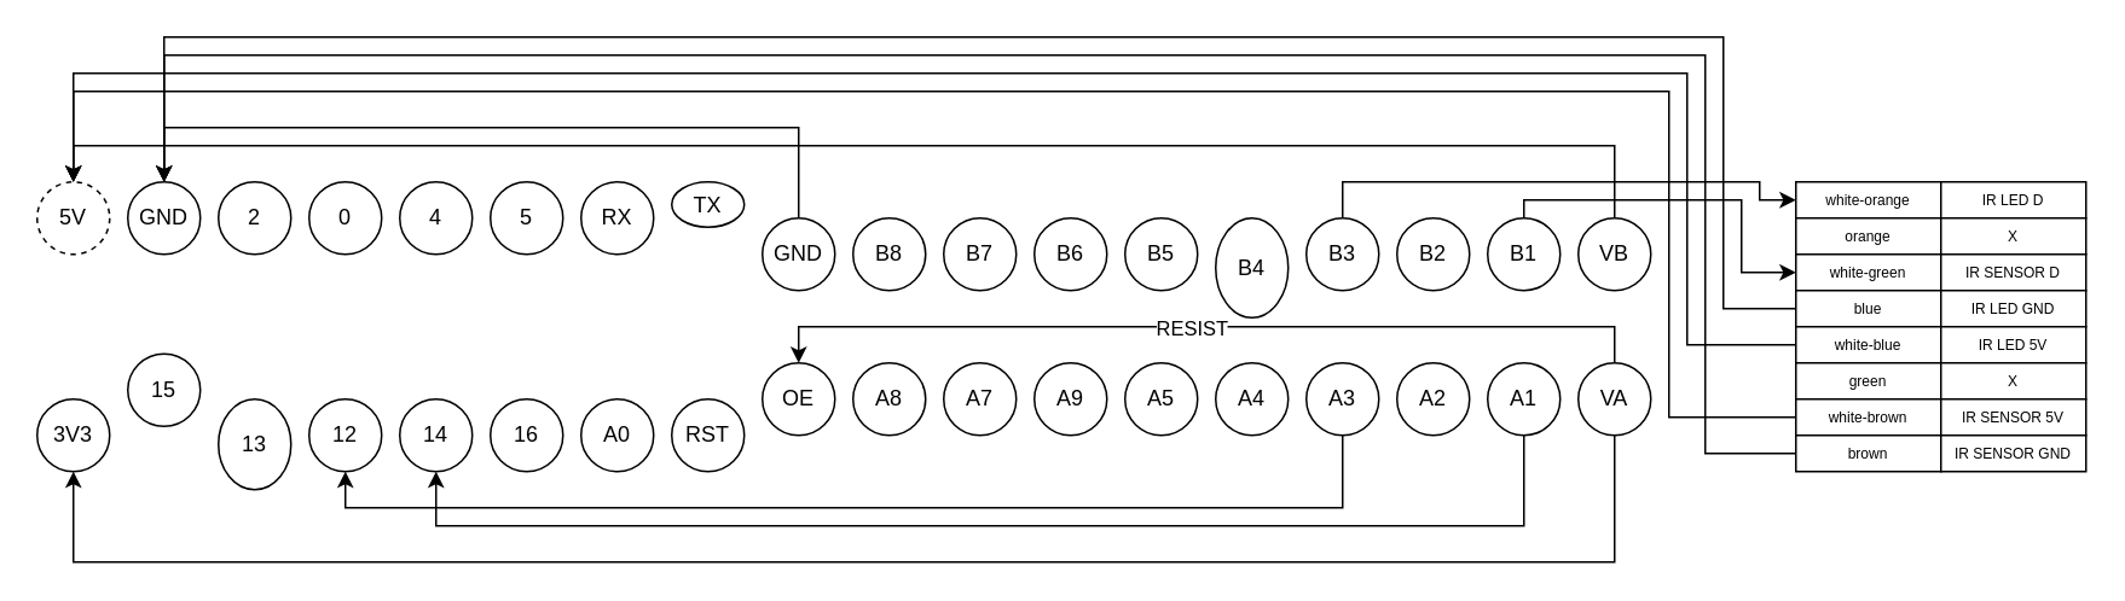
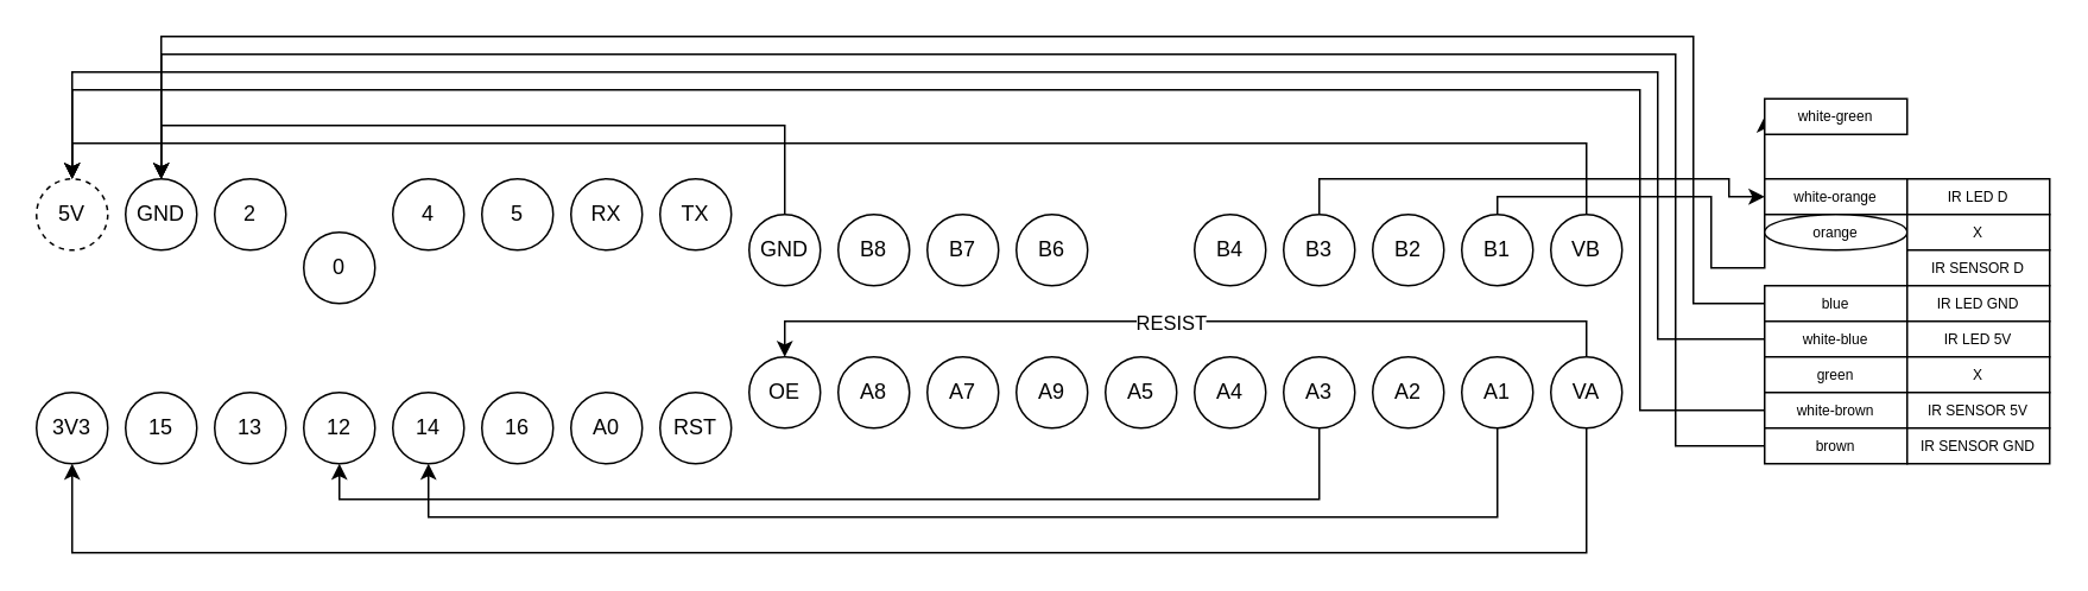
- <mxCell id="9" value="TX" style="ellipse;whiteSpace=wrap;html=1;aspect=fixed;" vertex="1" parent="1"><mxGeometry x="370" y="100" width="40" height="25" as="geometry" /></mxCell>
+ <mxCell id="9" value="TX" style="ellipse;whiteSpace=wrap;html=1;aspect=fixed;" vertex="1" parent="1"><mxGeometry x="370" y="100" width="40" height="40" as="geometry" /></mxCell>
- <mxCell id="5" value="0" style="ellipse;whiteSpace=wrap;html=1;aspect=fixed;" vertex="1" parent="1"><mxGeometry x="170" y="100" width="40" height="40" as="geometry" /></mxCell>
+ <mxCell id="5" value="0" style="ellipse;whiteSpace=wrap;html=1;aspect=fixed;" vertex="1" parent="1"><mxGeometry x="170" y="130" width="40" height="40" as="geometry" /></mxCell>
- <mxCell id="44" value="orange" style="rounded=0;whiteSpace=wrap;html=1;fontSize=8;" vertex="1" parent="1"><mxGeometry x="990" y="120" width="80" height="20" as="geometry" /></mxCell>
+ <mxCell id="44" value="orange" style="ellipse;whiteSpace=wrap;html=1;fontSize=8;" vertex="1" parent="1"><mxGeometry x="990" y="120" width="80" height="20" as="geometry" /></mxCell>
- <mxCell id="21" value="B5" style="ellipse;whiteSpace=wrap;html=1;aspect=fixed;" vertex="1" parent="1"><mxGeometry x="620" y="120" width="40" height="40" as="geometry" /></mxCell>
- <mxCell id="22" value="B4" style="ellipse;whiteSpace=wrap;html=1;aspect=fixed;" vertex="1" parent="1"><mxGeometry x="670" y="120" width="40" height="55" as="geometry" /></mxCell>
+ <mxCell id="22" value="B4" style="ellipse;whiteSpace=wrap;html=1;aspect=fixed;" vertex="1" parent="1"><mxGeometry x="670" y="120" width="40" height="40" as="geometry" /></mxCell>
- <mxCell id="45" value="white-green" style="rounded=0;whiteSpace=wrap;html=1;fontSize=8;" vertex="1" parent="1"><mxGeometry x="990" y="140" width="80" height="20" as="geometry" /></mxCell>
+ <mxCell id="45" value="white-green" style="rounded=0;whiteSpace=wrap;html=1;fontSize=8;" vertex="1" parent="1"><mxGeometry x="990" y="55" width="80" height="20" as="geometry" /></mxCell>
- <mxCell id="11" value="15" style="ellipse;whiteSpace=wrap;html=1;aspect=fixed;" vertex="1" parent="1"><mxGeometry x="70" y="195" width="40" height="40" as="geometry" /></mxCell>
+ <mxCell id="11" value="15" style="ellipse;whiteSpace=wrap;html=1;aspect=fixed;" vertex="1" parent="1"><mxGeometry x="70" y="220" width="40" height="40" as="geometry" /></mxCell>
- <mxCell id="12" value="13" style="ellipse;whiteSpace=wrap;html=1;aspect=fixed;" vertex="1" parent="1"><mxGeometry x="120" y="220" width="40" height="50" as="geometry" /></mxCell>
+ <mxCell id="12" value="13" style="ellipse;whiteSpace=wrap;html=1;aspect=fixed;" vertex="1" parent="1"><mxGeometry x="120" y="220" width="40" height="40" as="geometry" /></mxCell>
